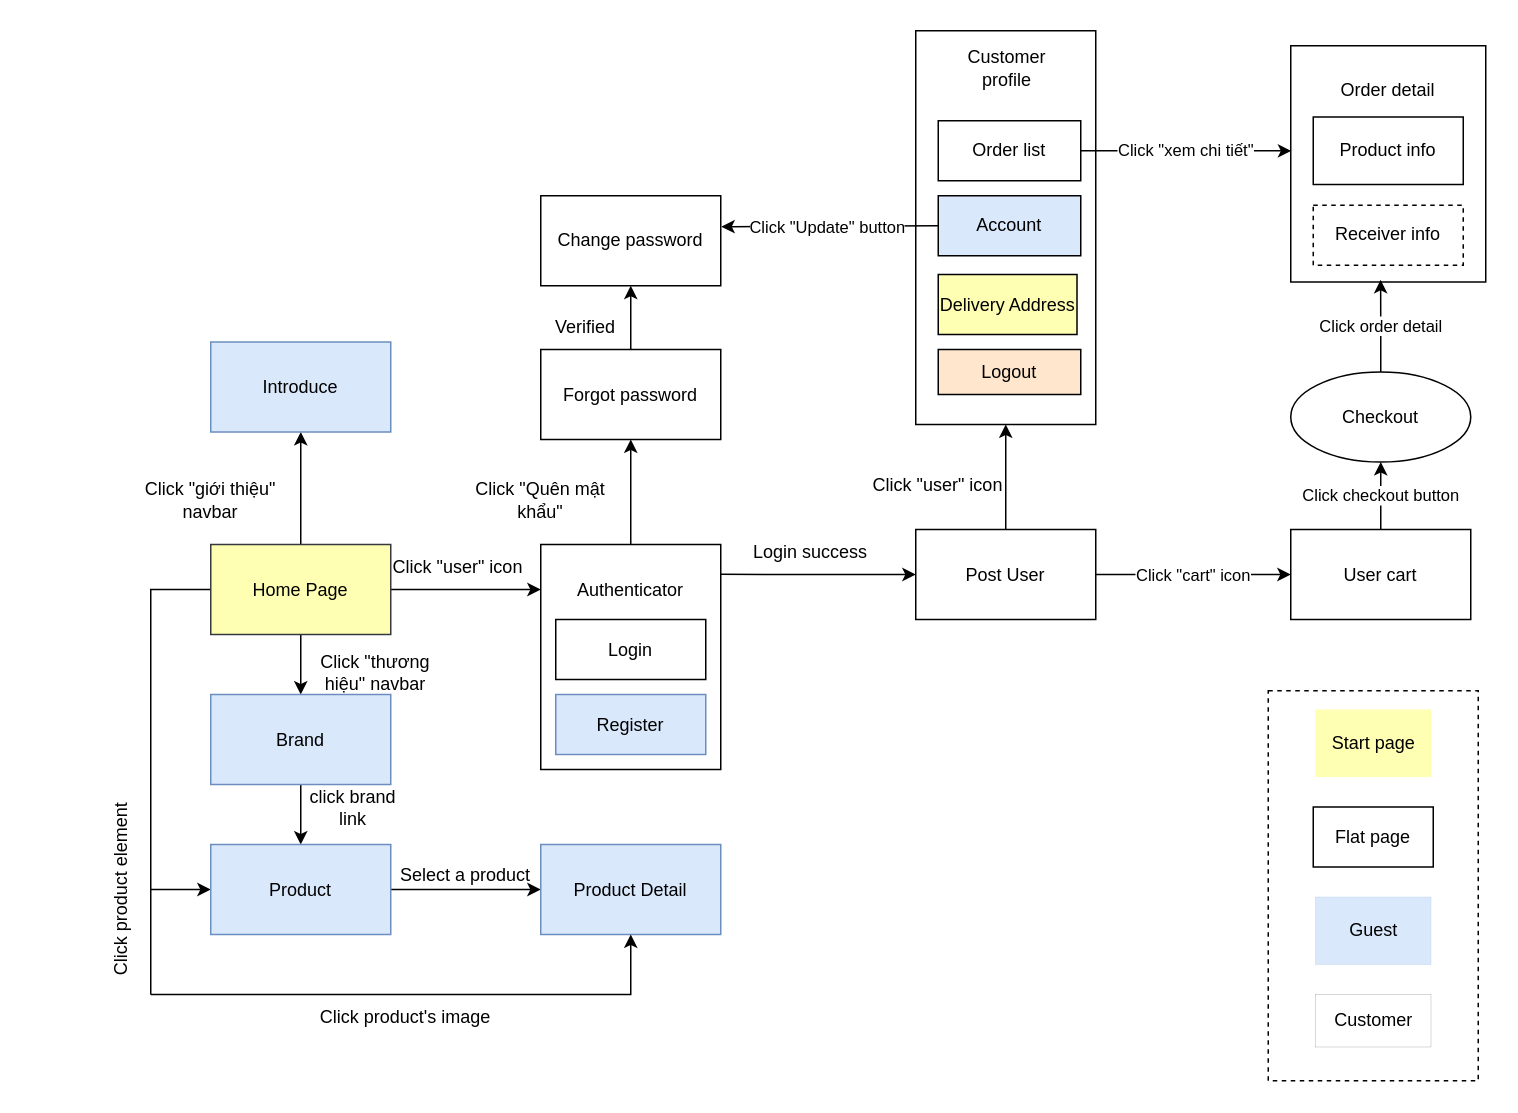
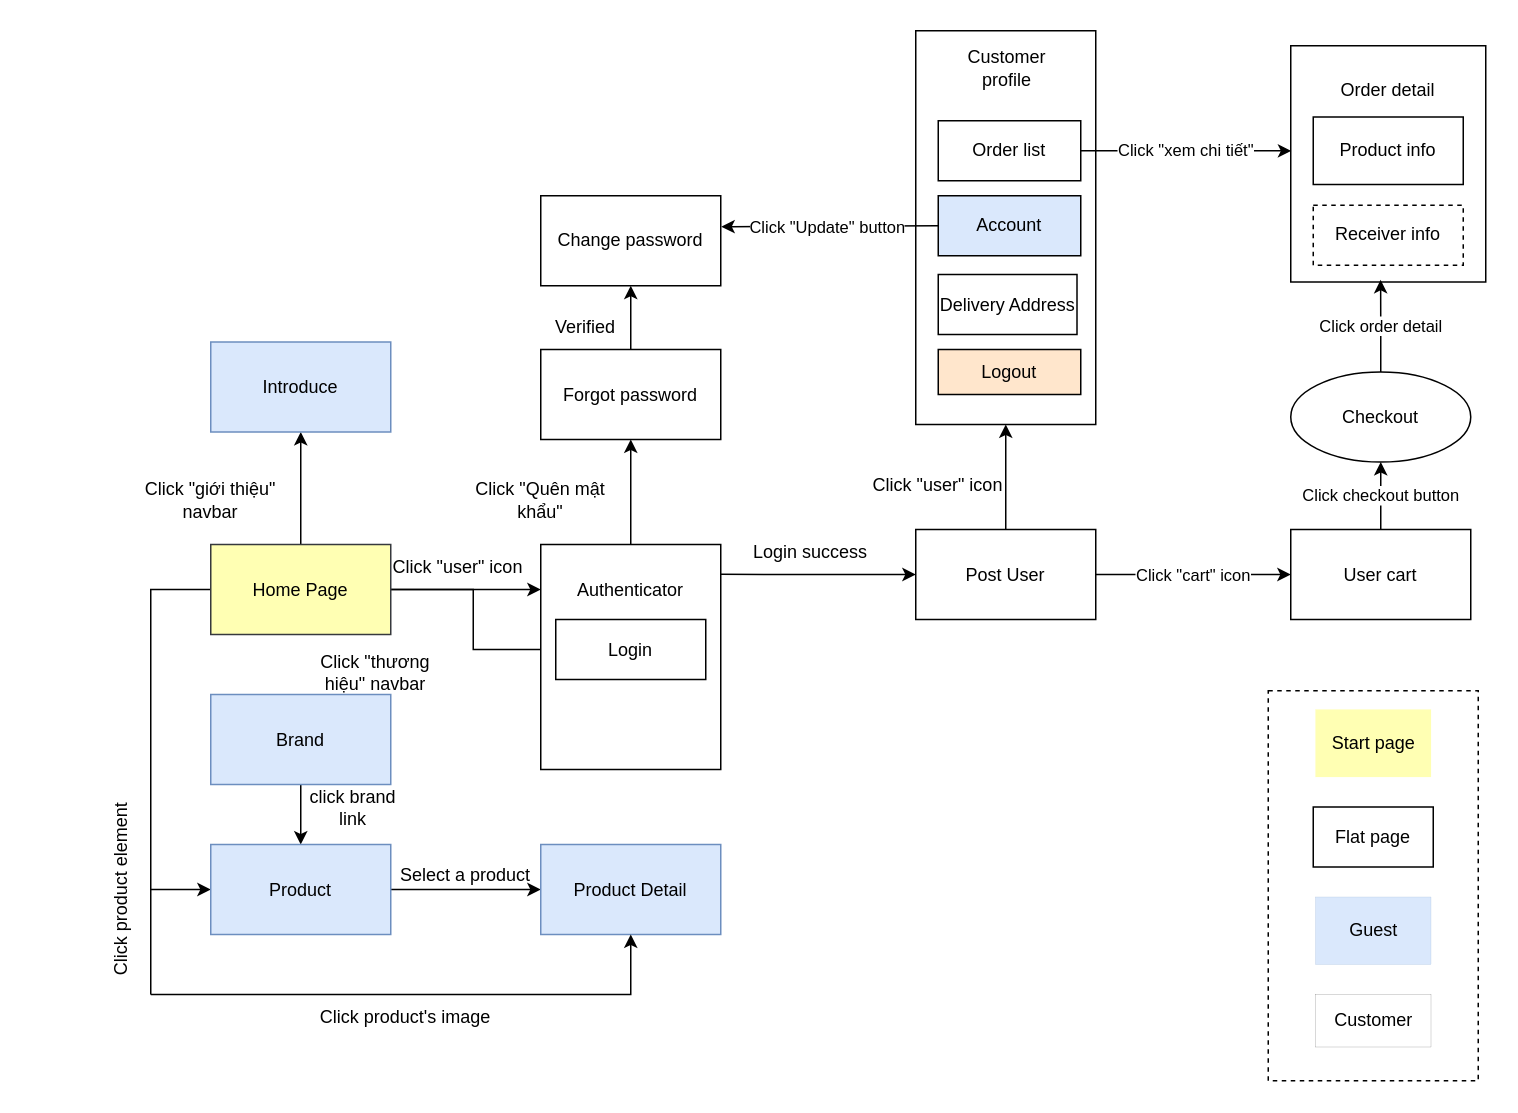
- <mxCell id="12" value="Delivery Address" style="rounded=0;whiteSpace=wrap;html=1;fillColor=#ffffb3;" parent="1" vertex="1"><mxGeometry x="625" y="182.5" width="92.5" height="40" as="geometry" /></mxCell>
+ <mxCell id="12" value="Delivery Address" style="rounded=0;whiteSpace=wrap;html=1;" parent="1" vertex="1"><mxGeometry x="625" y="182.5" width="92.5" height="40" as="geometry" /></mxCell>
- <mxCell id="30" style="edgeStyle=orthogonalEdgeStyle;rounded=0;orthogonalLoop=1;jettySize=auto;html=1;entryX=0.5;entryY=0;entryDx=0;entryDy=0;" edge="1" parent="1" source="34" target="36"><mxGeometry relative="1" as="geometry" /></mxCell>
+ <mxCell id="30" style="edgeStyle=orthogonalEdgeStyle;rounded=0;orthogonalLoop=1;jettySize=auto;html=1;" edge="1" parent="1" source="34" target="48"><mxGeometry relative="1" as="geometry" /></mxCell>
- <mxCell id="49" value="Register" style="rounded=0;whiteSpace=wrap;html=1;fillColor=#dae8fc;strokeColor=#6c8ebf;" vertex="1" parent="1"><mxGeometry x="370" y="462.5" width="100" height="40" as="geometry" /></mxCell>
